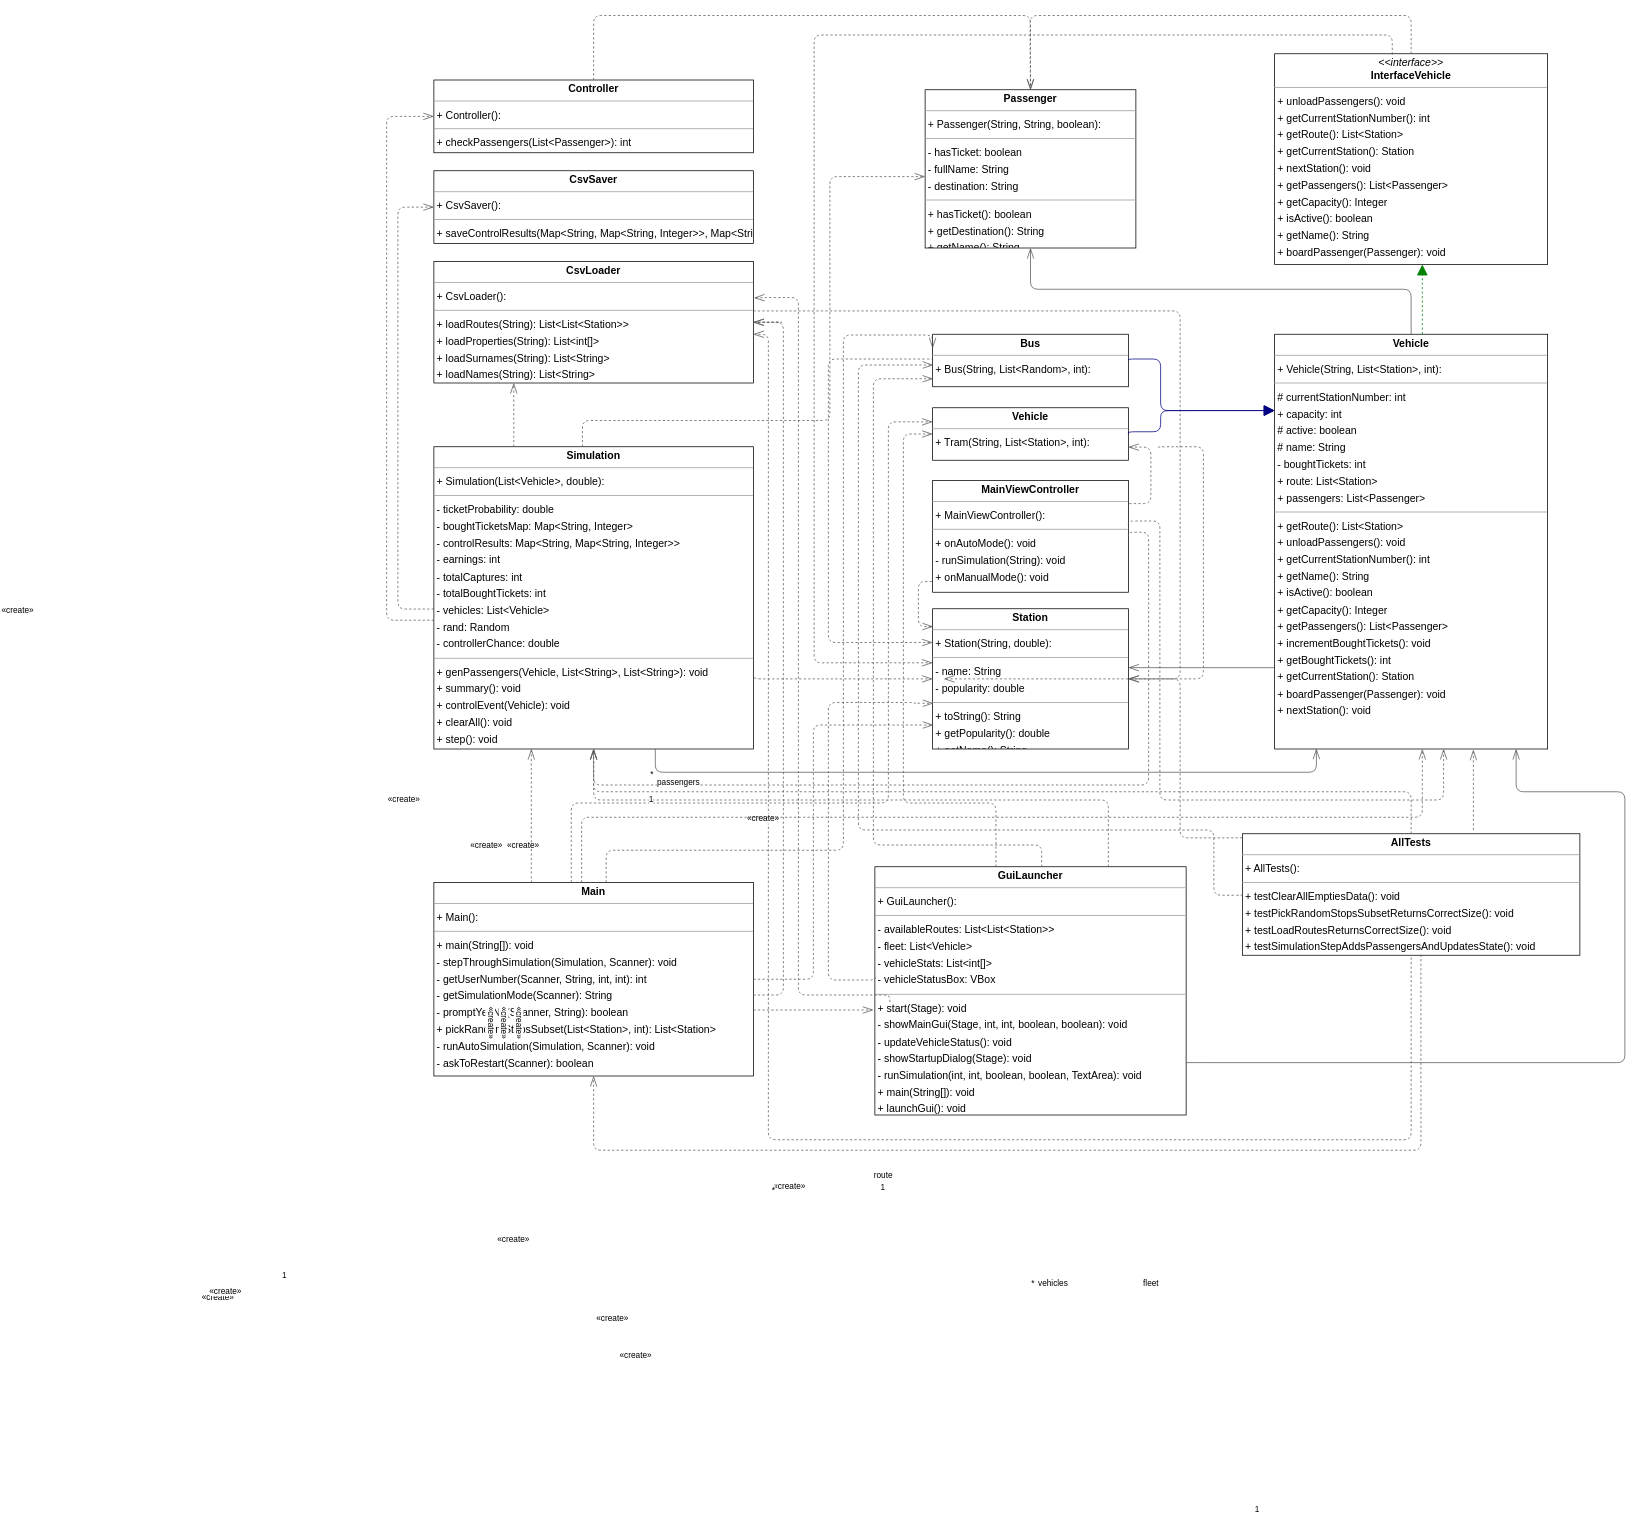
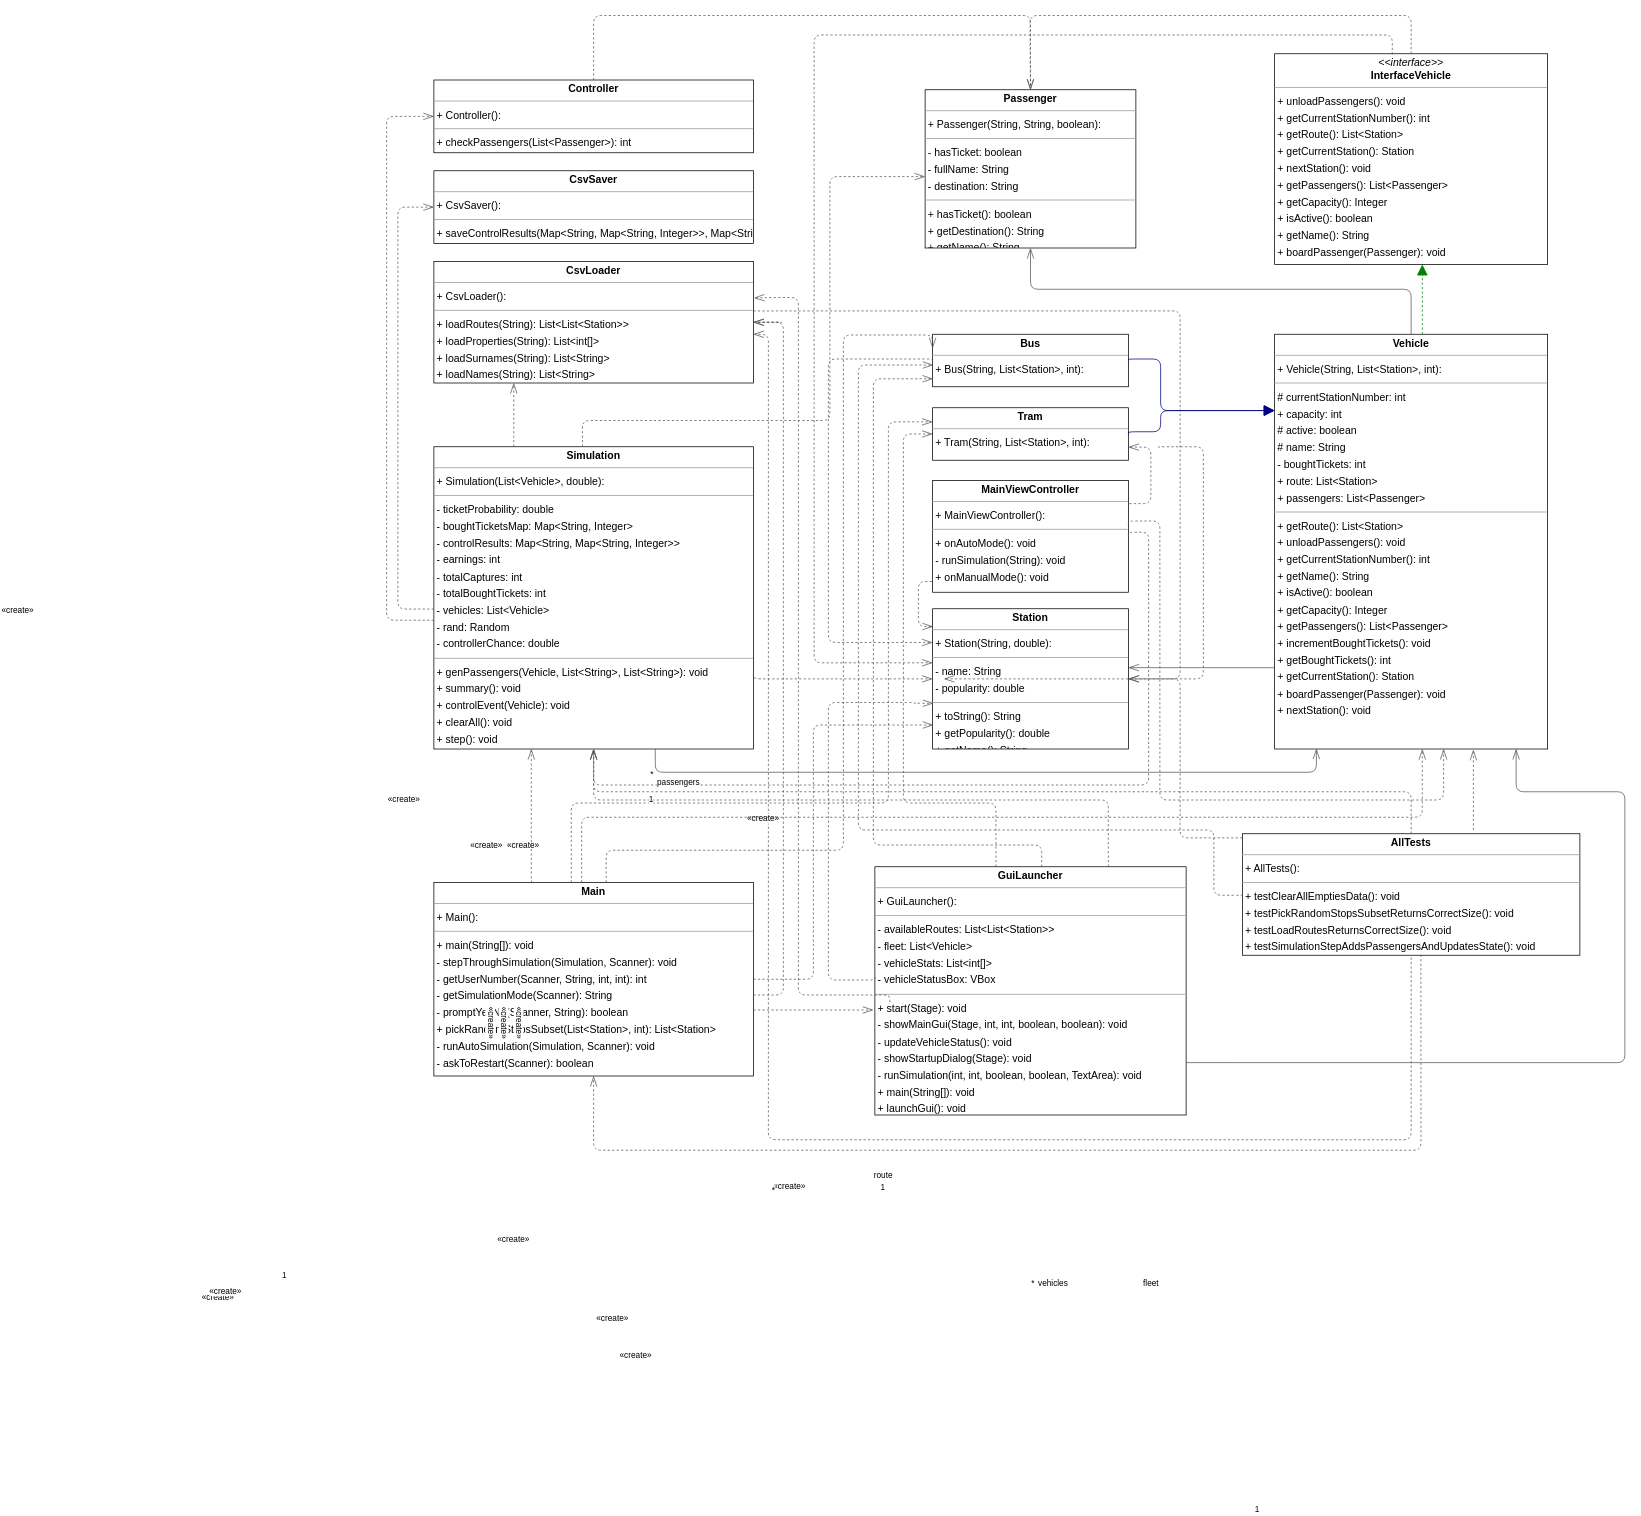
- <mxCell id="3" value="&lt;p style=&quot;margin:0px;margin-top:4px;text-align:center;&quot;&gt;&lt;b&gt;Bus&lt;/b&gt;&lt;/p&gt;&lt;hr size=&quot;1&quot;/&gt;&lt;p style=&quot;margin:0 0 0 4px;line-height:1.6;&quot;&gt;+ Bus(String, List&amp;lt;Random&amp;gt;, int): &lt;/p&gt;" style="verticalAlign=top;align=left;overflow=fill;fontSize=14;fontFamily=Helvetica;html=1;rounded=0;shadow=0;comic=0;labelBackgroundColor=none;strokeWidth=1;" parent="1" vertex="1"><mxGeometry x="748" y="445" width="261" height="70" as="geometry" /></mxCell>
+ <mxCell id="3" value="&lt;p style=&quot;margin:0px;margin-top:4px;text-align:center;&quot;&gt;&lt;b&gt;Bus&lt;/b&gt;&lt;/p&gt;&lt;hr size=&quot;1&quot;/&gt;&lt;p style=&quot;margin:0 0 0 4px;line-height:1.6;&quot;&gt;+ Bus(String, List&amp;lt;Station&amp;gt;, int): &lt;/p&gt;" style="verticalAlign=top;align=left;overflow=fill;fontSize=14;fontFamily=Helvetica;html=1;rounded=0;shadow=0;comic=0;labelBackgroundColor=none;strokeWidth=1;" parent="1" vertex="1"><mxGeometry x="748" y="445" width="261" height="70" as="geometry" /></mxCell>
- <mxCell id="14" value="&lt;p style=&quot;margin:0px;margin-top:4px;text-align:center;&quot;&gt;&lt;b&gt;Vehicle&lt;/b&gt;&lt;/p&gt;&lt;hr size=&quot;1&quot;/&gt;&lt;p style=&quot;margin:0 0 0 4px;line-height:1.6;&quot;&gt;+ Tram(String, List&amp;lt;Station&amp;gt;, int): &lt;/p&gt;" style="verticalAlign=top;align=left;overflow=fill;fontSize=14;fontFamily=Helvetica;html=1;rounded=0;shadow=0;comic=0;labelBackgroundColor=none;strokeWidth=1;" parent="1" vertex="1"><mxGeometry x="748" y="543" width="261" height="70" as="geometry" /></mxCell>
+ <mxCell id="14" value="&lt;p style=&quot;margin:0px;margin-top:4px;text-align:center;&quot;&gt;&lt;b&gt;Tram&lt;/b&gt;&lt;/p&gt;&lt;hr size=&quot;1&quot;/&gt;&lt;p style=&quot;margin:0 0 0 4px;line-height:1.6;&quot;&gt;+ Tram(String, List&amp;lt;Station&amp;gt;, int): &lt;/p&gt;" style="verticalAlign=top;align=left;overflow=fill;fontSize=14;fontFamily=Helvetica;html=1;rounded=0;shadow=0;comic=0;labelBackgroundColor=none;strokeWidth=1;" parent="1" vertex="1"><mxGeometry x="748" y="543" width="261" height="70" as="geometry" /></mxCell>
